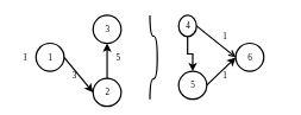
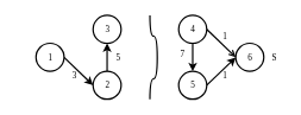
- <mxCell id="9" value="4" style="verticalLabelPosition=middle;verticalAlign=middle;html=1;shape=mxgraph.flowchart.on-page_reference;strokeWidth=2;labelPosition=center;align=center;fontFamily=Times New Roman;fontSource=https%3A%2F%2Ffonts.googleapis.com%2Fcss%3Ffamily%3DTimes%2BNew%2BRoman;" parent="1" vertex="1"><mxGeometry x="250" y="20.63" width="25" height="30" as="geometry" /></mxCell>
+ <mxCell id="9" value="4" style="verticalLabelPosition=middle;verticalAlign=middle;html=1;shape=mxgraph.flowchart.on-page_reference;strokeWidth=2;labelPosition=center;align=center;fontFamily=Times New Roman;fontSource=https%3A%2F%2Ffonts.googleapis.com%2Fcss%3Ffamily%3DTimes%2BNew%2BRoman;" parent="1" vertex="1"><mxGeometry x="250" y="20.63" width="39.37" height="39.37" as="geometry" /></mxCell>
+ <mxCell id="19" value="7" style="text;html=1;align=center;verticalAlign=middle;resizable=0;points=[];autosize=1;strokeColor=none;fillColor=none;fontFamily=Times New Roman;fontSource=https%3A%2F%2Ffonts.googleapis.com%2Fcss%3Ffamily%3DTimes%2BNew%2BRoman;" parent="1" vertex="1"><mxGeometry x="240" y="60" width="30" height="30" as="geometry" /></mxCell>
- <mxCell id="18" value="I" style="text;html=1;align=center;verticalAlign=middle;resizable=0;points=[];autosize=1;strokeColor=none;fillColor=none;fontFamily=Times New Roman;fontSource=https%3A%2F%2Ffonts.googleapis.com%2Fcss%3Ffamily%3DTimes%2BNew%2BRoman;" parent="1" vertex="1"><mxGeometry x="20" y="64.69" width="30" height="30" as="geometry" /></mxCell>
+ <mxCell id="17" value="S" style="text;html=1;align=center;verticalAlign=middle;resizable=0;points=[];autosize=1;strokeColor=none;fillColor=none;fontFamily=Times New Roman;fontSource=https%3A%2F%2Ffonts.googleapis.com%2Fcss%3Ffamily%3DTimes%2BNew%2BRoman;" parent="1" vertex="1"><mxGeometry x="369.37" y="64.69" width="30" height="30" as="geometry" /></mxCell>
- <mxCell id="6" value="2" style="verticalLabelPosition=middle;verticalAlign=middle;html=1;shape=mxgraph.flowchart.on-page_reference;strokeWidth=2;labelPosition=center;align=center;fontFamily=Times New Roman;fontSource=https%3A%2F%2Ffonts.googleapis.com%2Fcss%3Ffamily%3DTimes%2BNew%2BRoman;" parent="1" vertex="1"><mxGeometry x="130" y="109.37" width="39.37" height="39.37" as="geometry" /></mxCell>
+ <mxCell id="6" value="2" style="verticalLabelPosition=middle;verticalAlign=middle;html=1;shape=mxgraph.flowchart.on-page_reference;strokeWidth=2;labelPosition=center;align=center;fontFamily=Times New Roman;fontSource=https%3A%2F%2Ffonts.googleapis.com%2Fcss%3Ffamily%3DTimes%2BNew%2BRoman;" parent="1" vertex="1"><mxGeometry x="130" y="99.37" width="39.37" height="39.37" as="geometry" /></mxCell>
